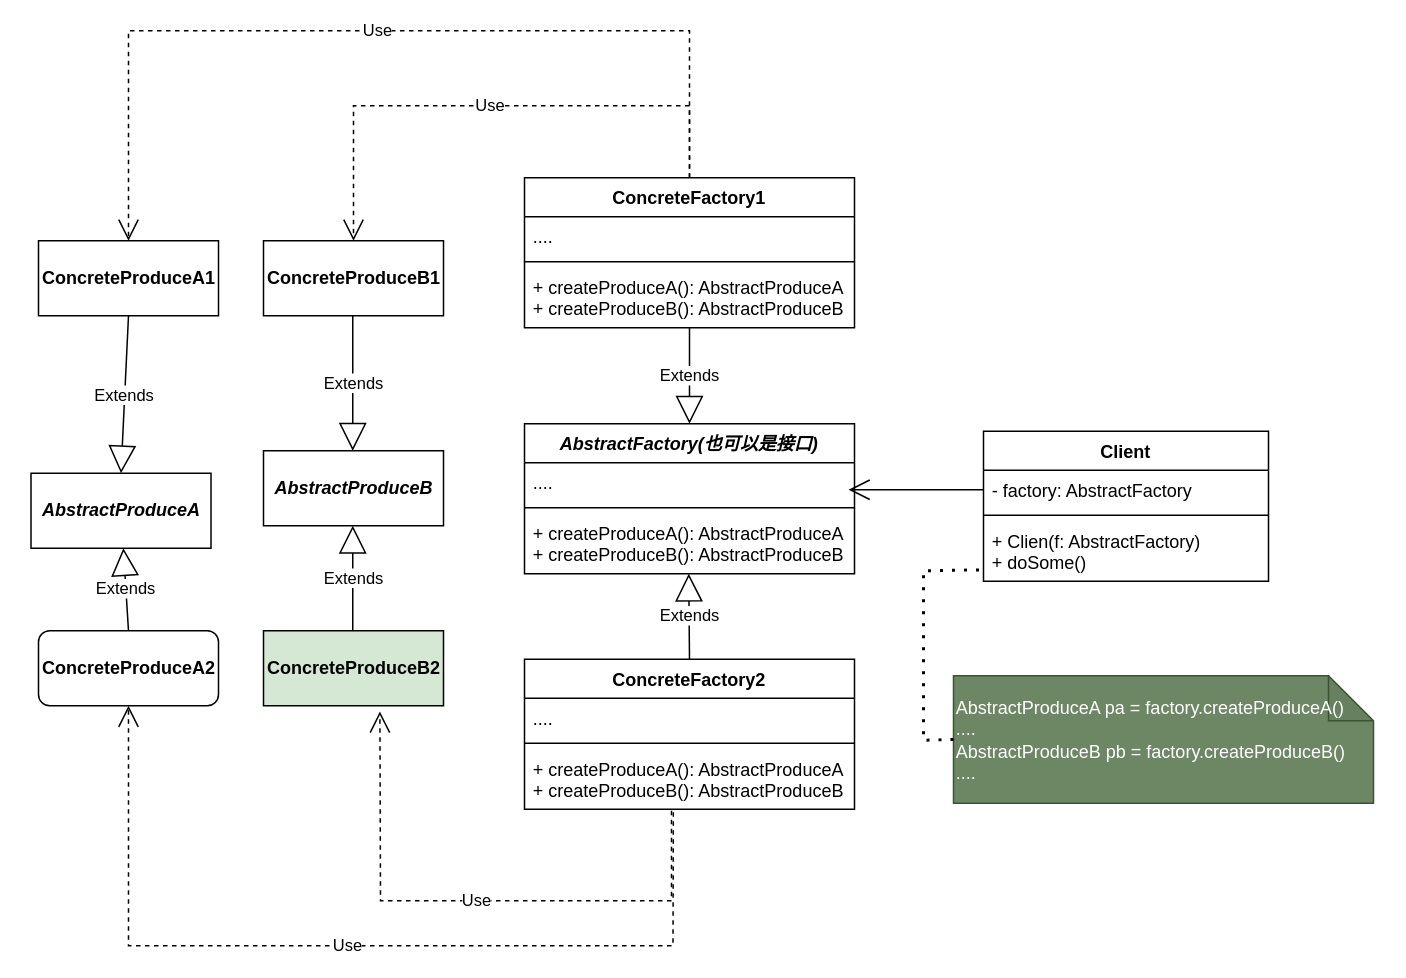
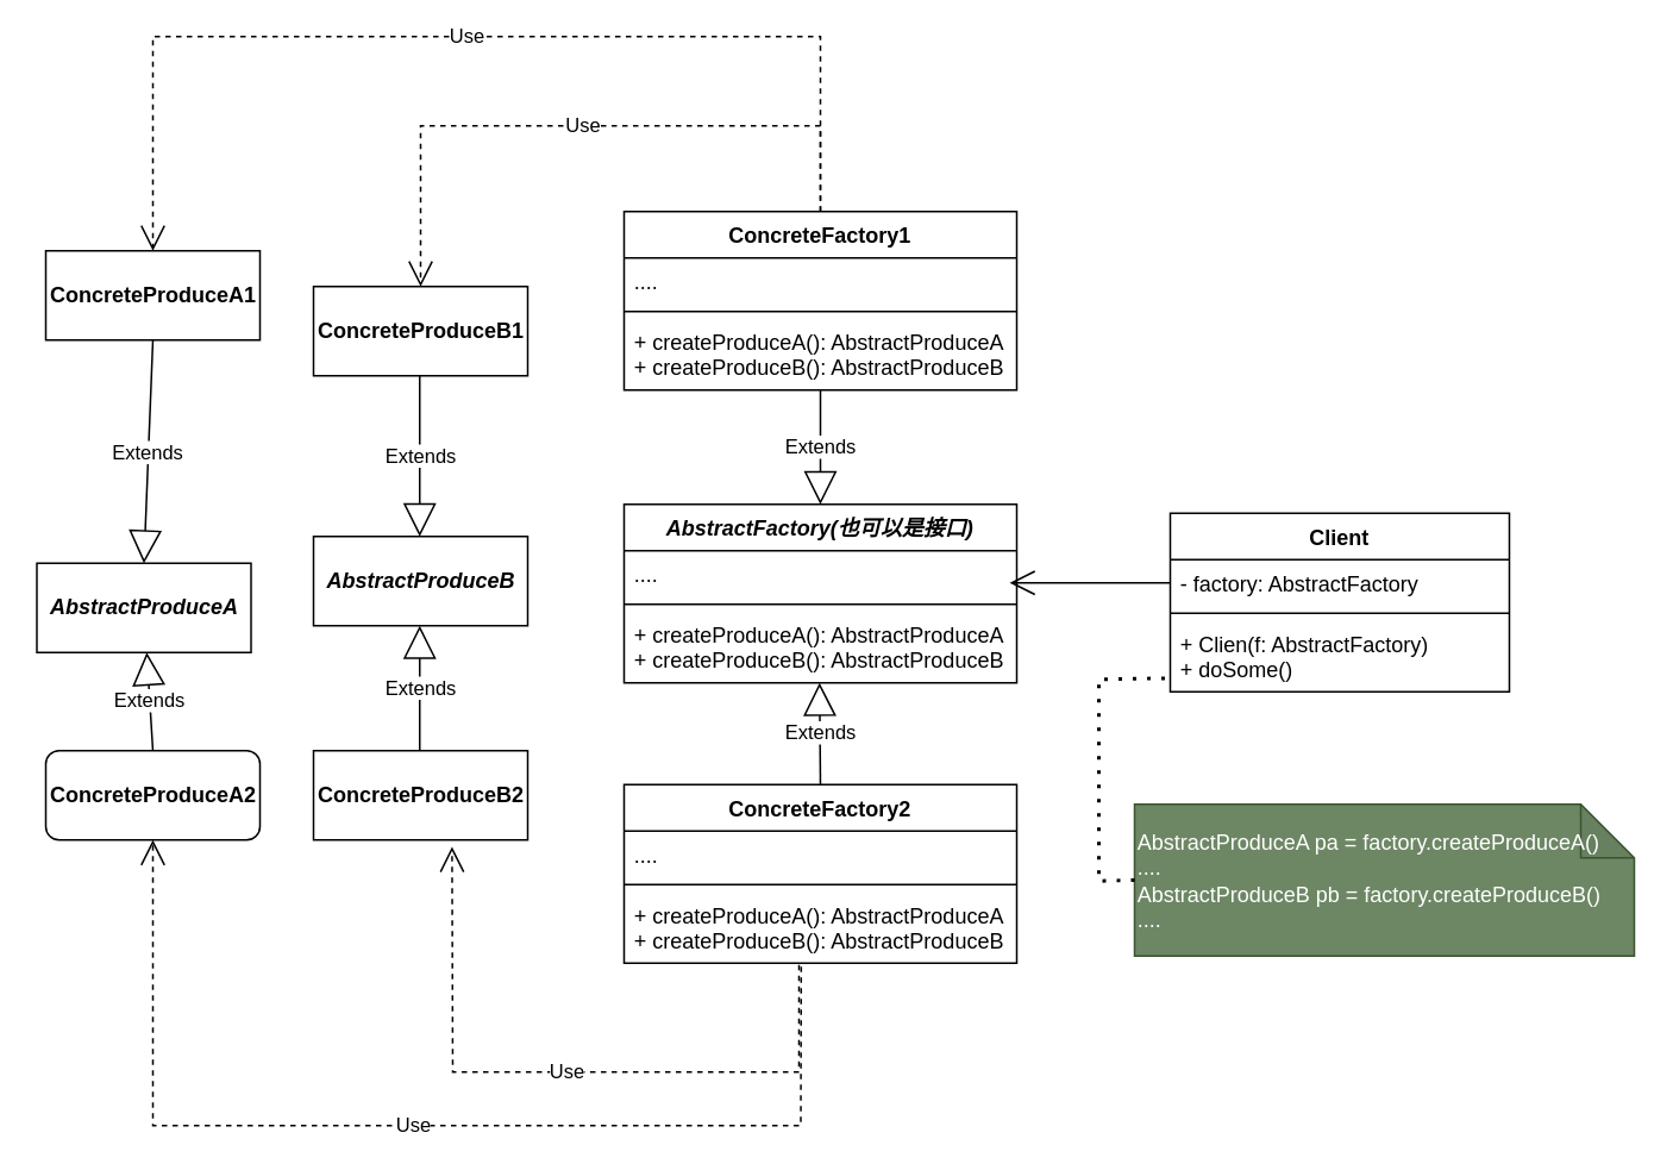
- <mxCell id="4" value="ConcreteProduceA1" style="html=1;fontStyle=1" vertex="1" parent="1"><mxGeometry x="25" y="160" width="120" height="50" as="geometry" /></mxCell>
+ <mxCell id="4" value="ConcreteProduceA1" style="html=1;fontStyle=1" vertex="1" parent="1"><mxGeometry x="25" y="140" width="120" height="50" as="geometry" /></mxCell>
- <mxCell id="7" value="ConcreteProduceB2" style="html=1;fontStyle=1;fillColor=#d5e8d4;" vertex="1" parent="1"><mxGeometry x="175" y="420" width="120" height="50" as="geometry" /></mxCell>
+ <mxCell id="7" value="ConcreteProduceB2" style="html=1;fontStyle=1" vertex="1" parent="1"><mxGeometry x="175" y="420" width="120" height="50" as="geometry" /></mxCell>
